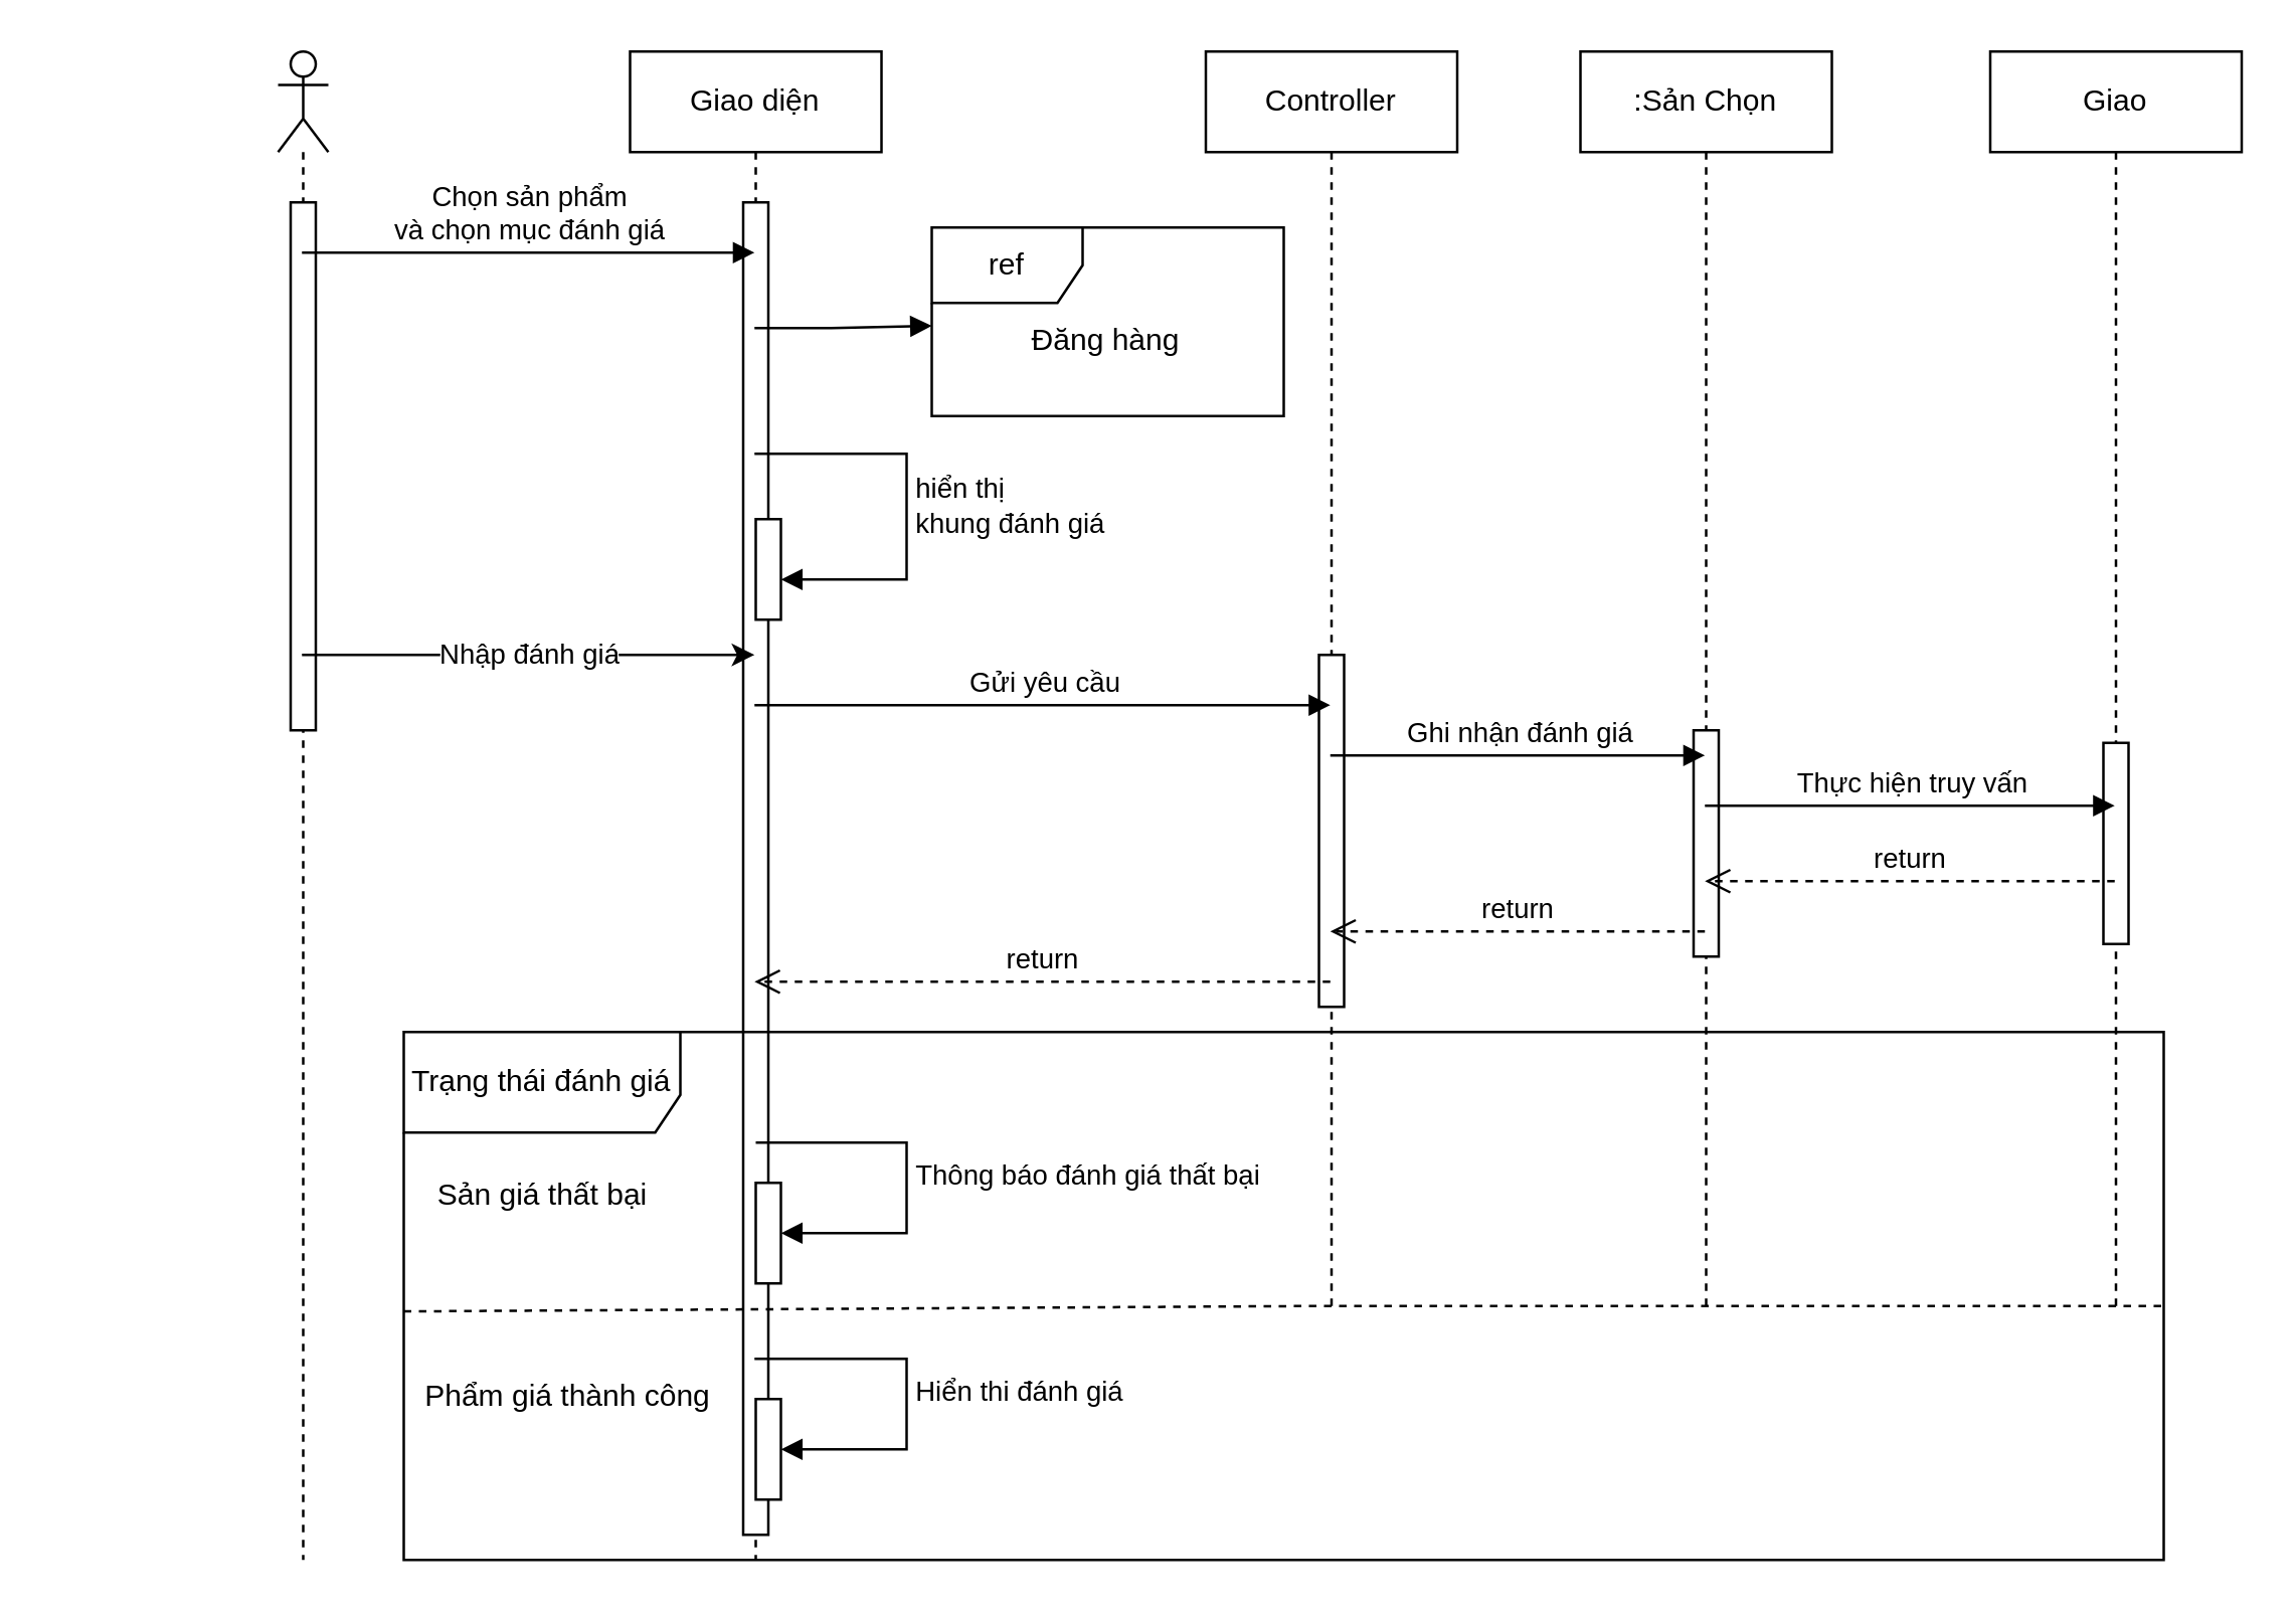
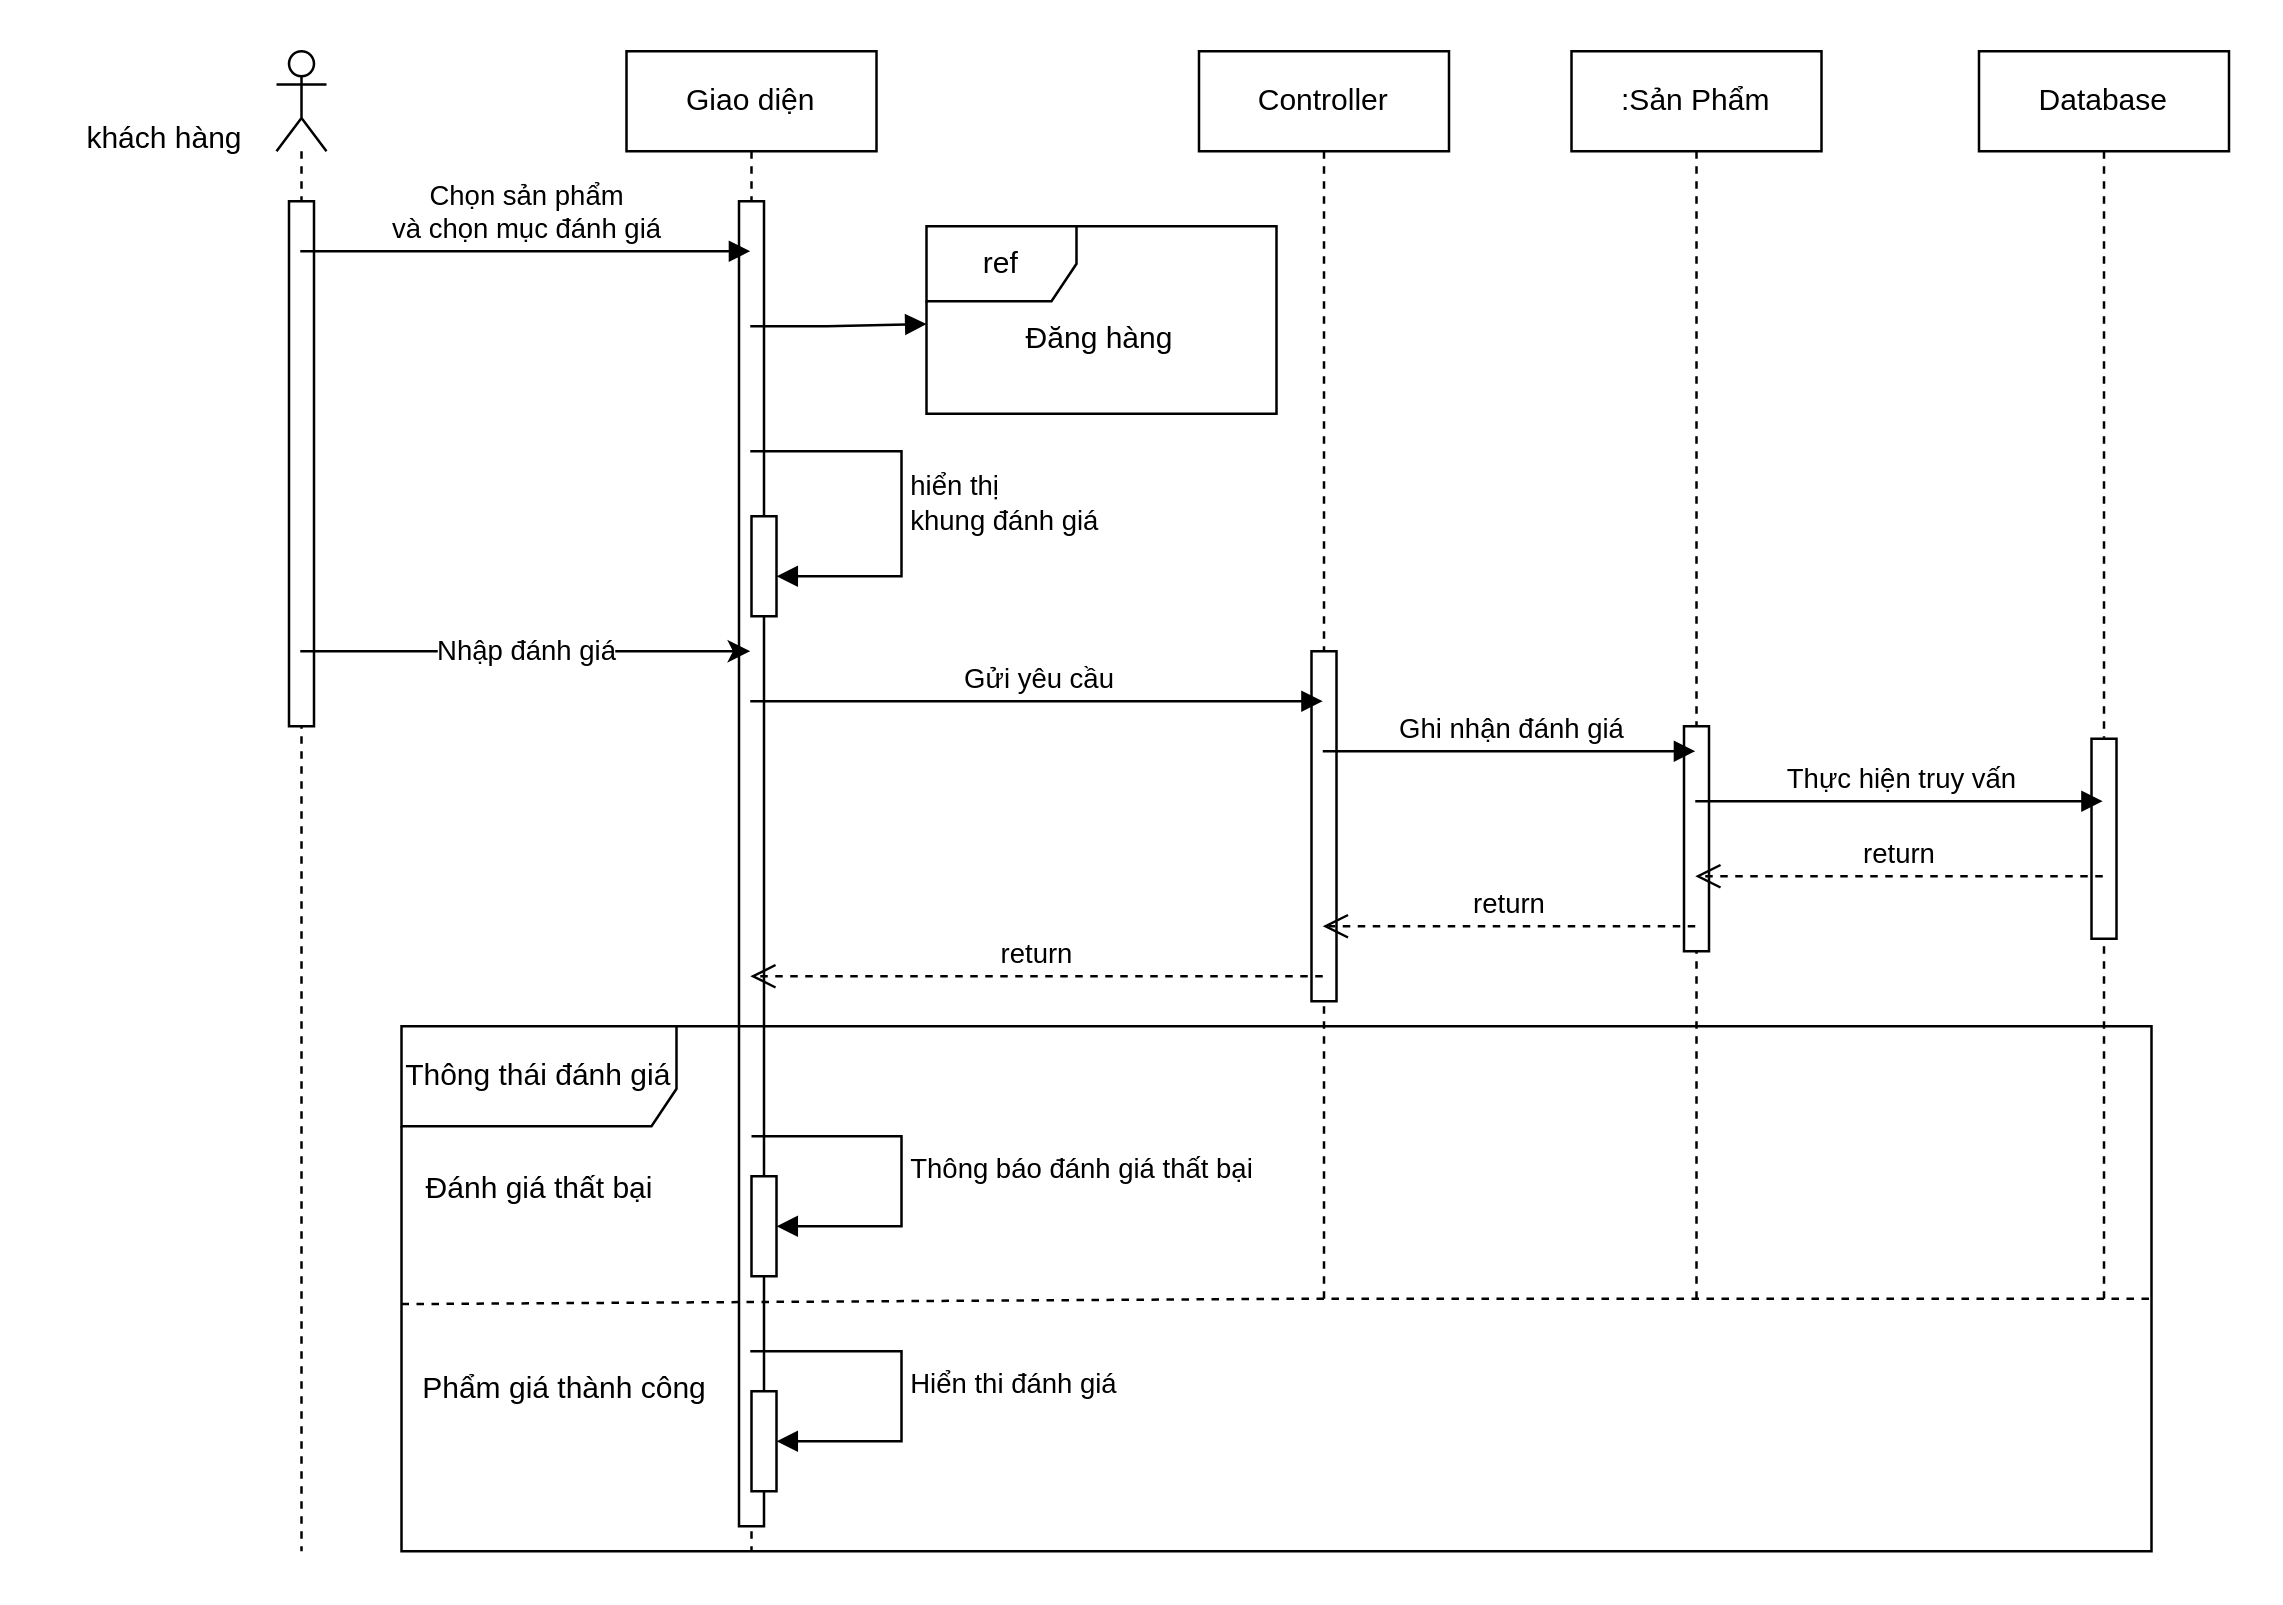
- <mxCell id="17" value=":Sản Chọn" style="shape=umlLifeline;perimeter=lifelinePerimeter;whiteSpace=wrap;html=1;container=1;dropTarget=0;collapsible=0;recursiveResize=0;outlineConnect=0;portConstraint=eastwest;newEdgeStyle={&quot;curved&quot;:0,&quot;rounded&quot;:0};" parent="1" vertex="1"><mxGeometry x="628" y="20" width="100" height="500" as="geometry" /></mxCell>
+ <mxCell id="17" value=":Sản Phẩm" style="shape=umlLifeline;perimeter=lifelinePerimeter;whiteSpace=wrap;html=1;container=1;dropTarget=0;collapsible=0;recursiveResize=0;outlineConnect=0;portConstraint=eastwest;newEdgeStyle={&quot;curved&quot;:0,&quot;rounded&quot;:0};" parent="1" vertex="1"><mxGeometry x="628" y="20" width="100" height="500" as="geometry" /></mxCell>
- <mxCell id="8" value="Giao" style="shape=umlLifeline;perimeter=lifelinePerimeter;whiteSpace=wrap;html=1;container=1;dropTarget=0;collapsible=0;recursiveResize=0;outlineConnect=0;portConstraint=eastwest;newEdgeStyle={&quot;curved&quot;:0,&quot;rounded&quot;:0};" parent="1" vertex="1"><mxGeometry x="791" y="20" width="100" height="500" as="geometry" /></mxCell>
+ <mxCell id="8" value="Database" style="shape=umlLifeline;perimeter=lifelinePerimeter;whiteSpace=wrap;html=1;container=1;dropTarget=0;collapsible=0;recursiveResize=0;outlineConnect=0;portConstraint=eastwest;newEdgeStyle={&quot;curved&quot;:0,&quot;rounded&quot;:0};" parent="1" vertex="1"><mxGeometry x="791" y="20" width="100" height="500" as="geometry" /></mxCell>
+ <mxCell id="10" value="khách hàng" style="text;html=1;align=center;verticalAlign=middle;resizable=0;points=[];autosize=1;strokeColor=none;fillColor=none;" parent="1" vertex="1"><mxGeometry x="20" y="40" width="90" height="30" as="geometry" /></mxCell>
- <mxCell id="28" value="Trạng thái đánh giá" style="shape=umlFrame;whiteSpace=wrap;html=1;pointerEvents=0;width=110;height=40;" vertex="1" parent="1"><mxGeometry x="160" y="410" width="700" height="210" as="geometry" /></mxCell>
+ <mxCell id="28" value="Thông thái đánh giá" style="shape=umlFrame;whiteSpace=wrap;html=1;pointerEvents=0;width=110;height=40;" vertex="1" parent="1"><mxGeometry x="160" y="410" width="700" height="210" as="geometry" /></mxCell>
- <mxCell id="30" value="Sản giá thất bại" style="text;html=1;align=center;verticalAlign=middle;resizable=0;points=[];autosize=1;strokeColor=none;fillColor=none;" vertex="1" parent="1"><mxGeometry x="160" y="460" width="110" height="30" as="geometry" /></mxCell>
+ <mxCell id="30" value="Đánh giá thất bại" style="text;html=1;align=center;verticalAlign=middle;resizable=0;points=[];autosize=1;strokeColor=none;fillColor=none;" vertex="1" parent="1"><mxGeometry x="160" y="460" width="110" height="30" as="geometry" /></mxCell>
